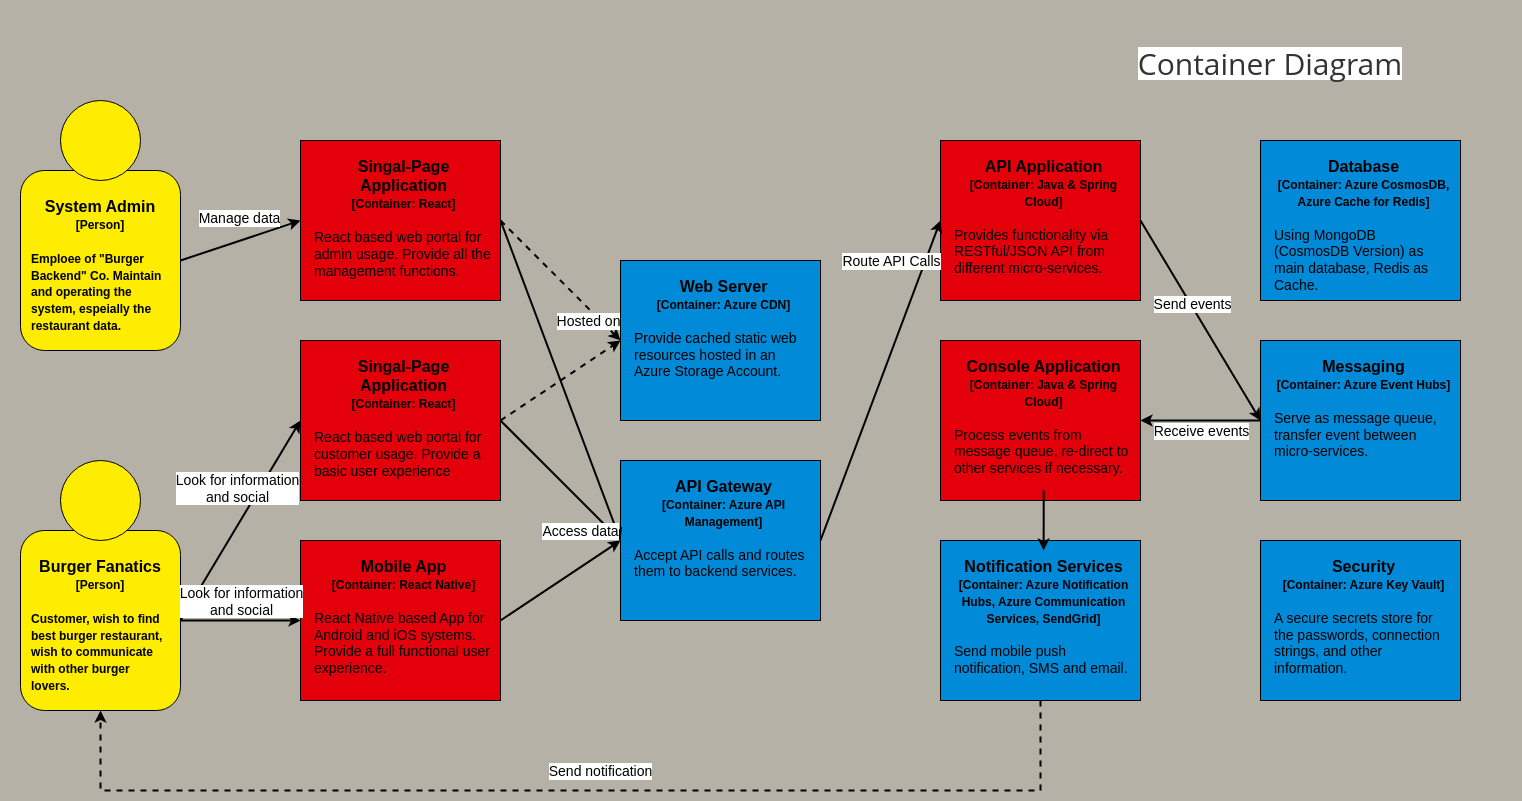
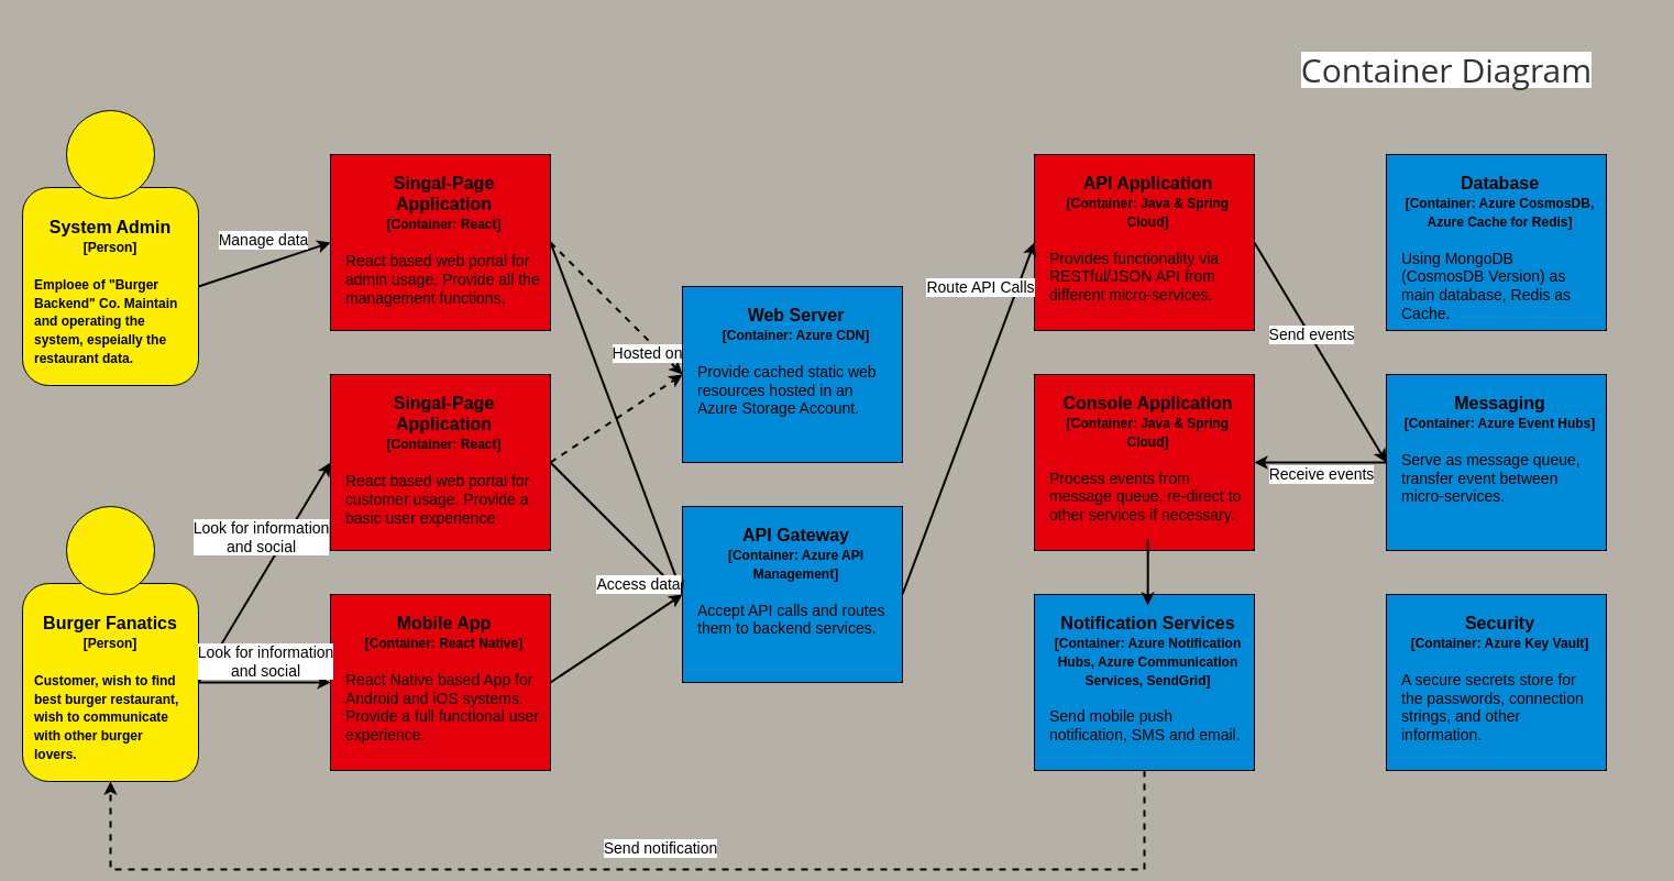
- <mxCell id="15" value="&lt;h3 style=&quot;box-sizing: border-box; font-family: &amp;quot;Open Sans&amp;quot;, sans-serif; font-weight: normal; line-height: 1.1; color: rgb(51, 51, 51); margin-top: 20px; margin-bottom: 15px; font-size: 30px; text-align: start; background-color: rgb(255, 255, 255);&quot;&gt;Container Diagram&lt;/h3&gt;" style="text;html=1;strokeColor=none;fillColor=none;align=center;verticalAlign=middle;whiteSpace=wrap;rounded=0;fontSize=14;fontColor=#000000;" parent="1" vertex="1"><mxGeometry x="1085" y="20" width="370" height="80" as="geometry" /></mxCell>
+ <mxCell id="15" value="&lt;h3 style=&quot;box-sizing: border-box; font-family: &amp;quot;Open Sans&amp;quot;, sans-serif; font-weight: normal; line-height: 1.1; color: rgb(51, 51, 51); margin-top: 20px; margin-bottom: 15px; font-size: 30px; text-align: start; background-color: rgb(255, 255, 255);&quot;&gt;Container Diagram&lt;/h3&gt;" style="text;html=1;strokeColor=none;fillColor=none;align=center;verticalAlign=middle;whiteSpace=wrap;rounded=0;fontSize=14;fontColor=#000000;" parent="1" vertex="1"><mxGeometry x="1130" width="370" height="80" as="geometry" y="20" /></mxCell>
